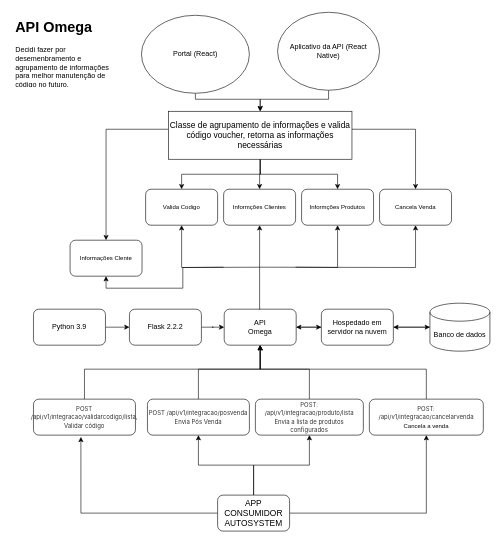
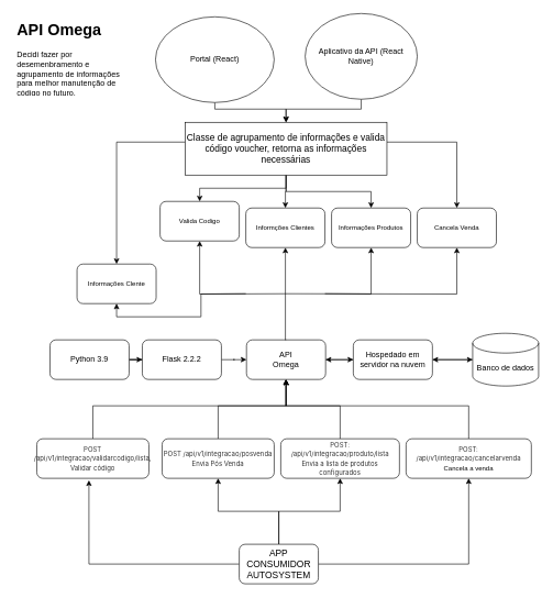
- <mxCell id="27" value="Valida Codigo" style="rounded=1;whiteSpace=wrap;html=1;fontSize=10;" parent="1" vertex="1"><mxGeometry x="242" y="315" width="120" height="60" as="geometry" /></mxCell>
+ <mxCell id="27" value="Valida Codigo" style="rounded=1;whiteSpace=wrap;html=1;fontSize=10;" parent="1" vertex="1"><mxGeometry x="242" y="305" width="120" height="60" as="geometry" /></mxCell>
- <mxCell id="29" value="Informções Produtos" style="rounded=1;whiteSpace=wrap;html=1;fontSize=10;" parent="1" vertex="1"><mxGeometry x="502" y="315" width="120" height="60" as="geometry" /></mxCell>
+ <mxCell id="29" value="Informações Produtos" style="rounded=1;whiteSpace=wrap;html=1;fontSize=10;" parent="1" vertex="1"><mxGeometry x="502" y="315" width="120" height="60" as="geometry" /></mxCell>
- <mxCell id="6" value="Python 3.9" style="rounded=1;whiteSpace=wrap;html=1;" parent="1" vertex="1"><mxGeometry x="55" y="515" width="120" height="60" as="geometry" /></mxCell>
+ <mxCell id="6" value="Python 3.9" style="rounded=1;whiteSpace=wrap;html=1;" parent="1" vertex="1"><mxGeometry x="75" y="515" width="120" height="60" as="geometry" /></mxCell>
